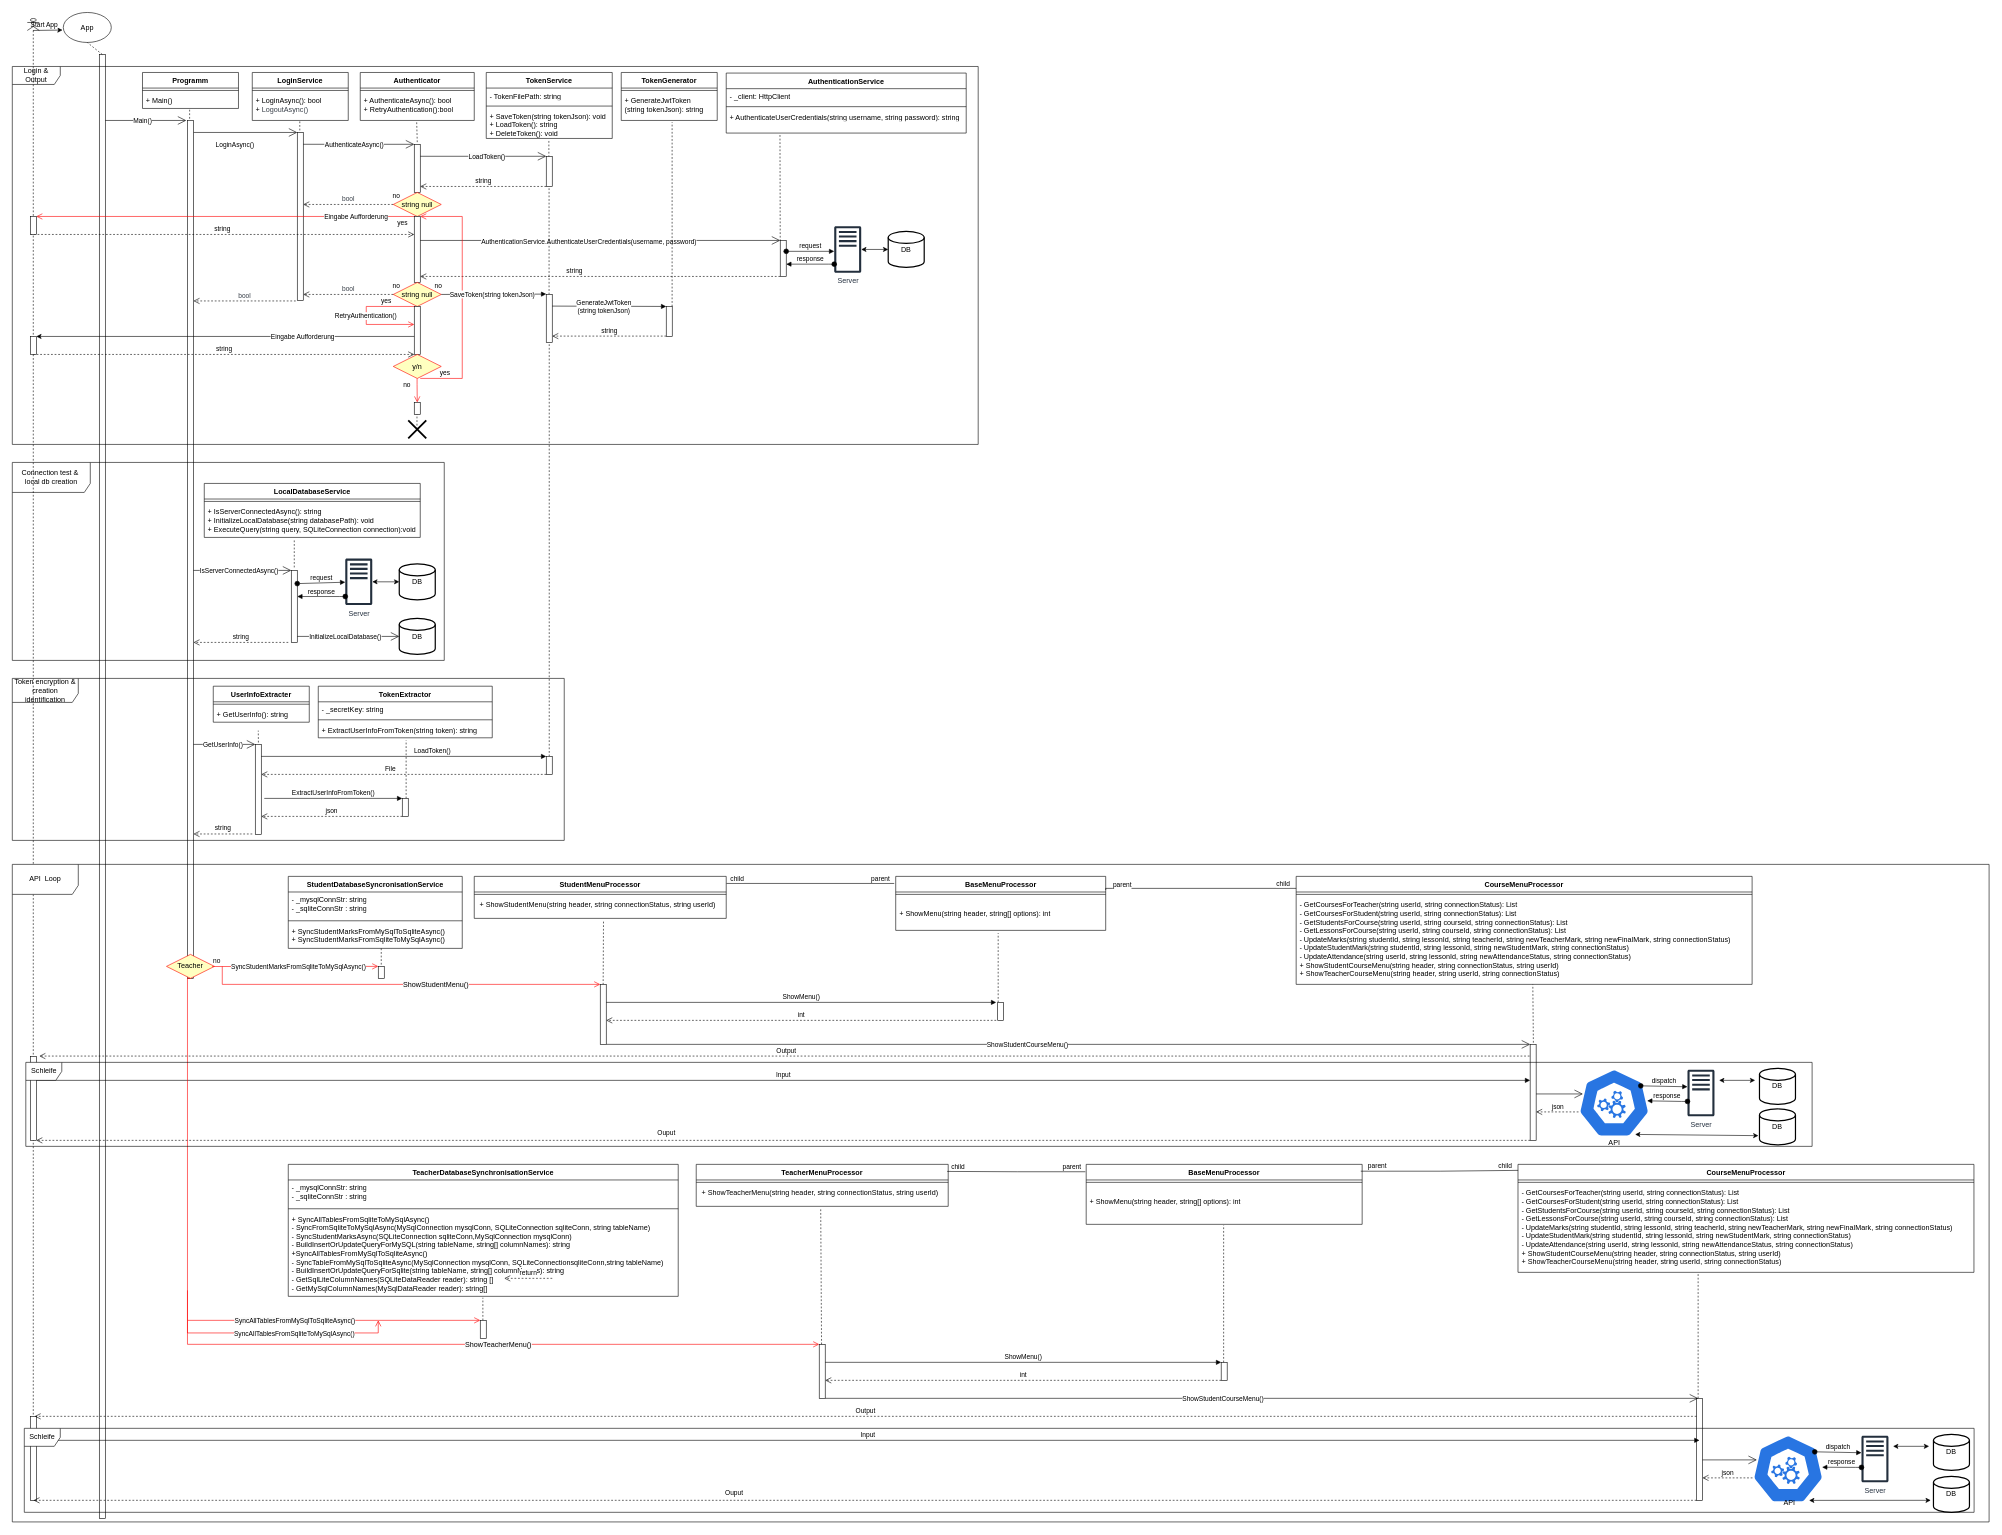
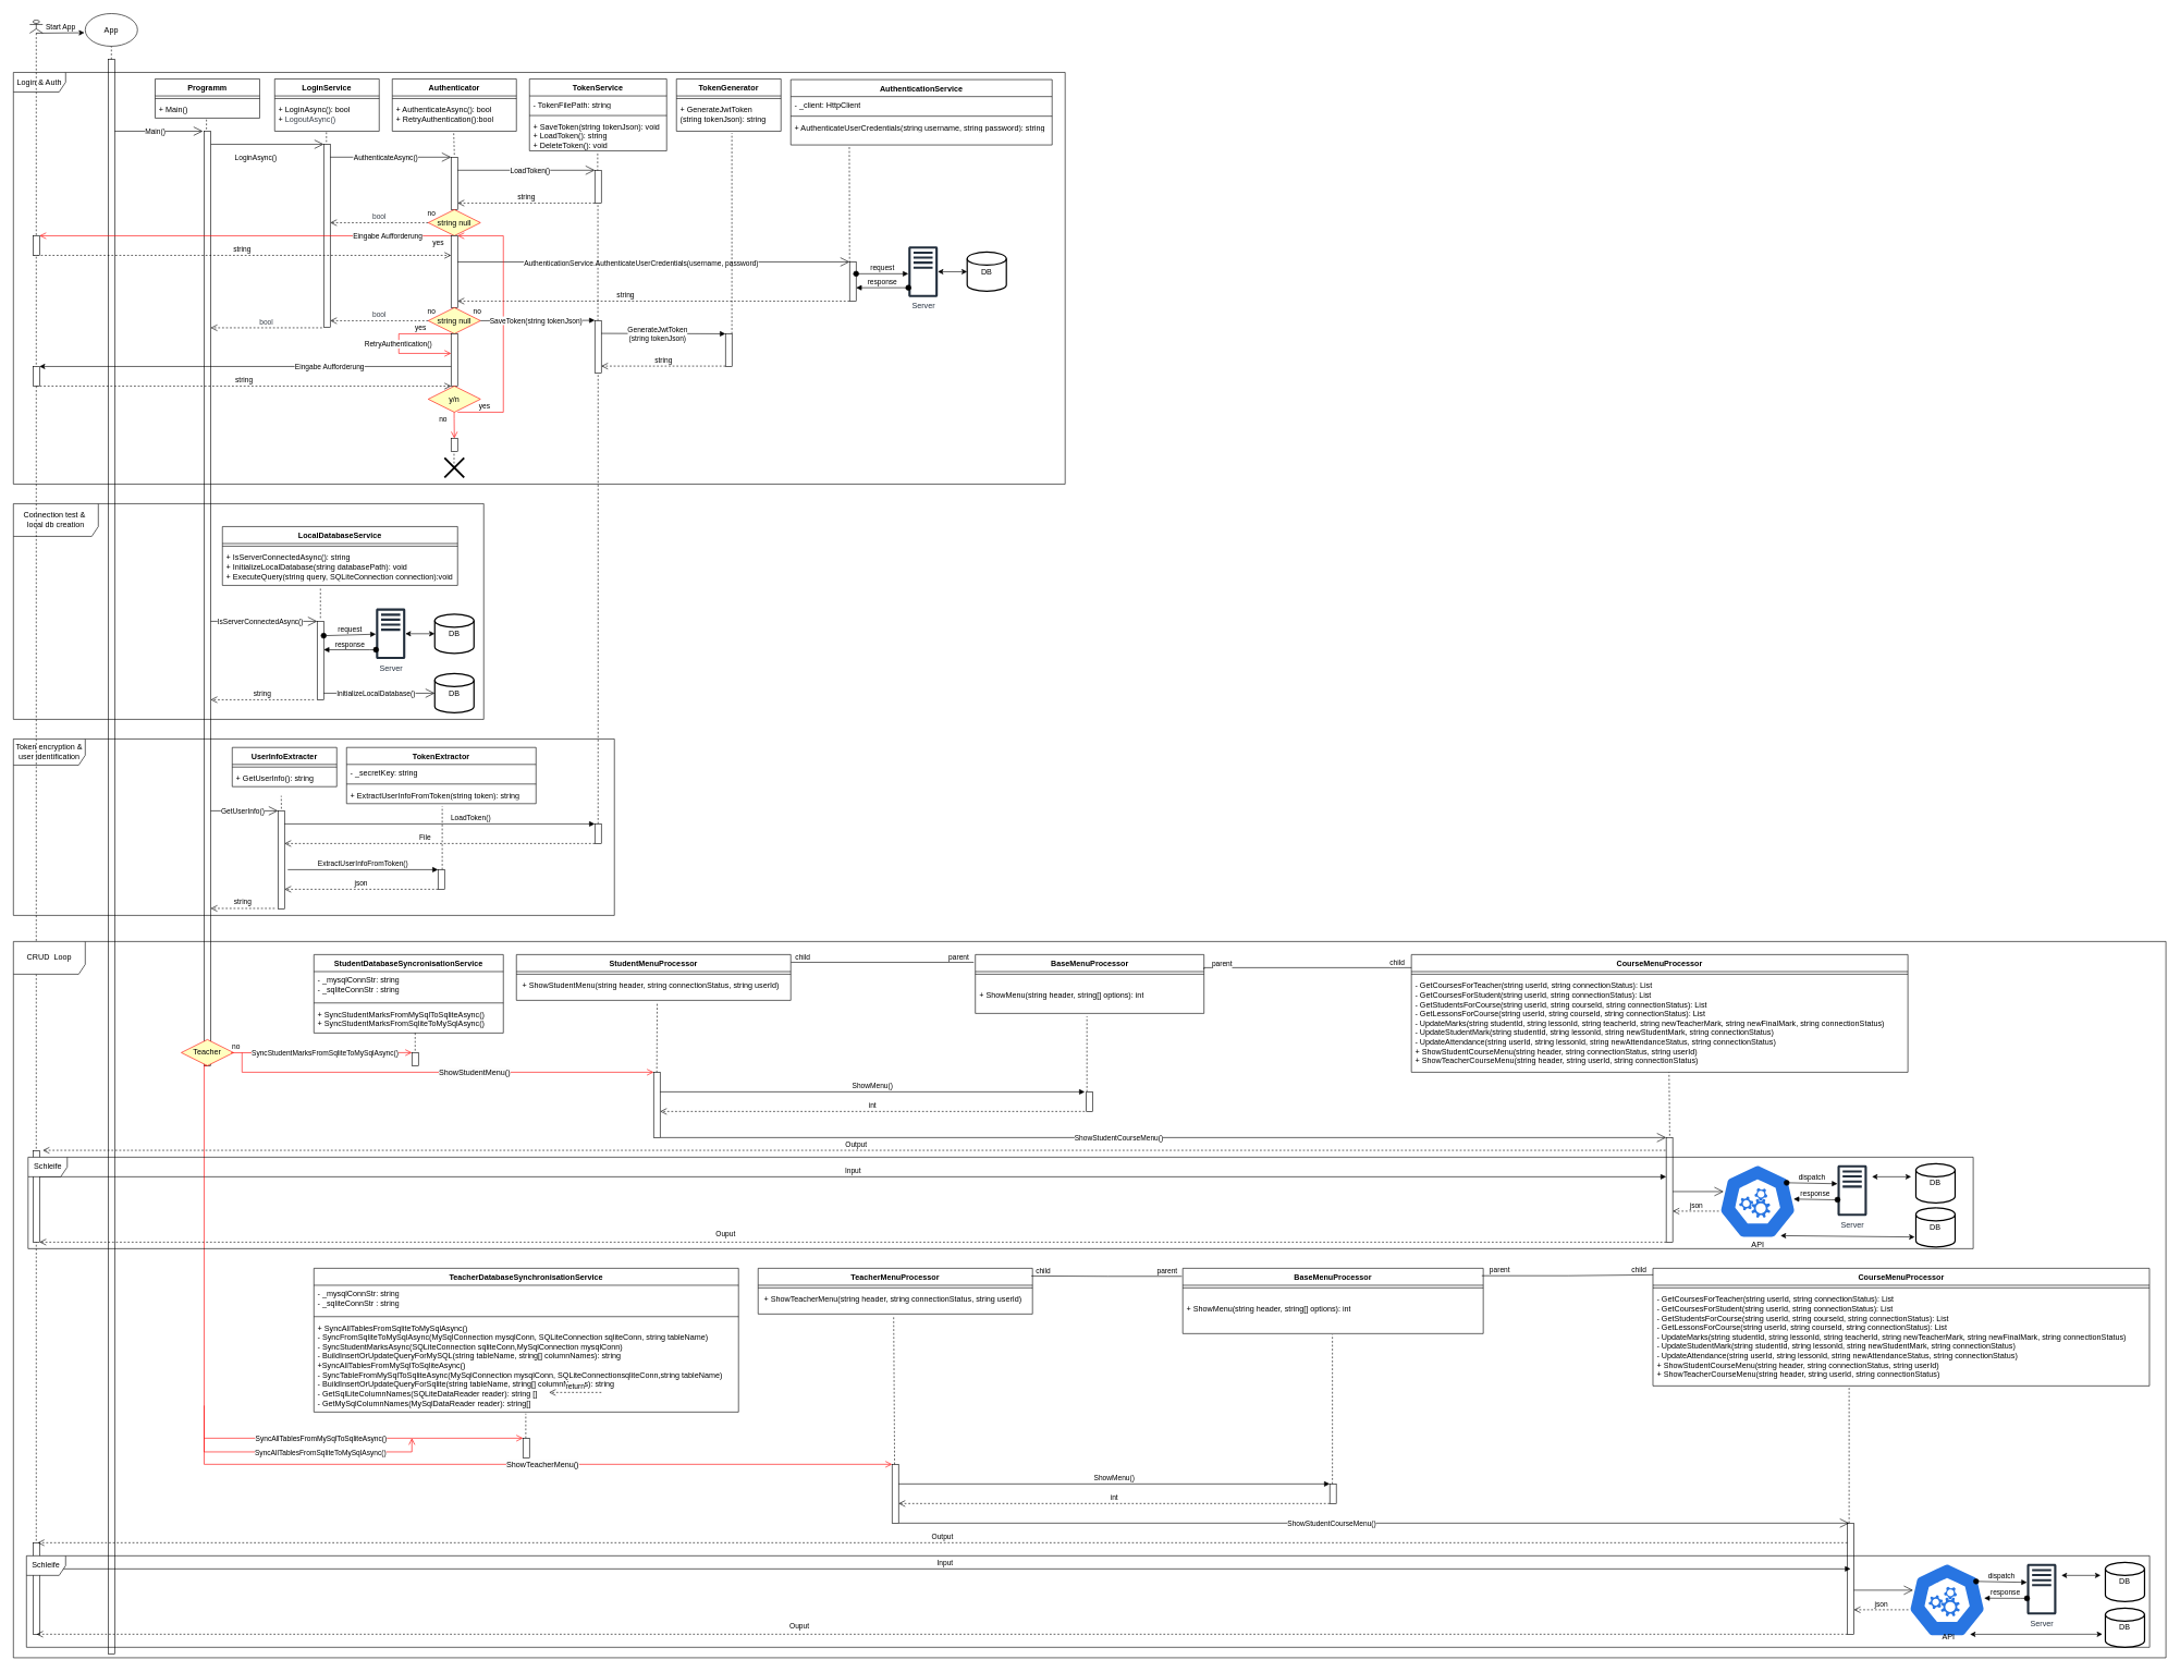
- <mxCell id="2" value="App" style="ellipse;whiteSpace=wrap;html=1;" parent="1" vertex="1"><mxGeometry x="105" y="20" width="80" height="50" as="geometry" /></mxCell>
+ <mxCell id="2" value="App" style="ellipse;whiteSpace=wrap;html=1;" parent="1" vertex="1"><mxGeometry x="130" y="20" width="80" height="50" as="geometry" /></mxCell>
- <mxCell id="91" value="Login &amp;amp; Output" style="shape=umlFrame;whiteSpace=wrap;html=1;pointerEvents=0;width=80;height=30;" parent="1" vertex="1"><mxGeometry x="20" y="110" width="1610" height="630" as="geometry" /></mxCell>
+ <mxCell id="91" value="Login &amp;amp; Auth" style="shape=umlFrame;whiteSpace=wrap;html=1;pointerEvents=0;width=80;height=30;" parent="1" vertex="1"><mxGeometry x="20" y="110" width="1610" height="630" as="geometry" /></mxCell>
- <mxCell id="137" value="Token encryption &amp;amp; creation identification" style="shape=umlFrame;whiteSpace=wrap;html=1;pointerEvents=0;width=110;height=40;" parent="1" vertex="1"><mxGeometry x="20" y="1130" width="920" height="270" as="geometry" /></mxCell>
+ <mxCell id="137" value="Token encryption &amp;amp; user identification" style="shape=umlFrame;whiteSpace=wrap;html=1;pointerEvents=0;width=110;height=40;" parent="1" vertex="1"><mxGeometry x="20" y="1130" width="920" height="270" as="geometry" /></mxCell>
- <mxCell id="235" value="API&amp;nbsp; Loop" style="shape=umlFrame;whiteSpace=wrap;html=1;pointerEvents=0;width=110;height=50;" parent="1" vertex="1"><mxGeometry x="20" y="1440" width="3295" height="1096" as="geometry" /></mxCell>
+ <mxCell id="235" value="CRUD&amp;nbsp; Loop" style="shape=umlFrame;whiteSpace=wrap;html=1;pointerEvents=0;width=110;height=50;" parent="1" vertex="1"><mxGeometry x="20" y="1440" width="3295" height="1096" as="geometry" /></mxCell>
